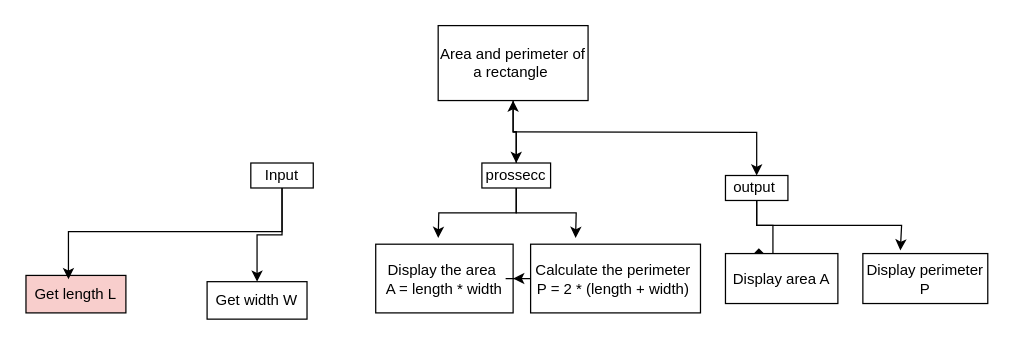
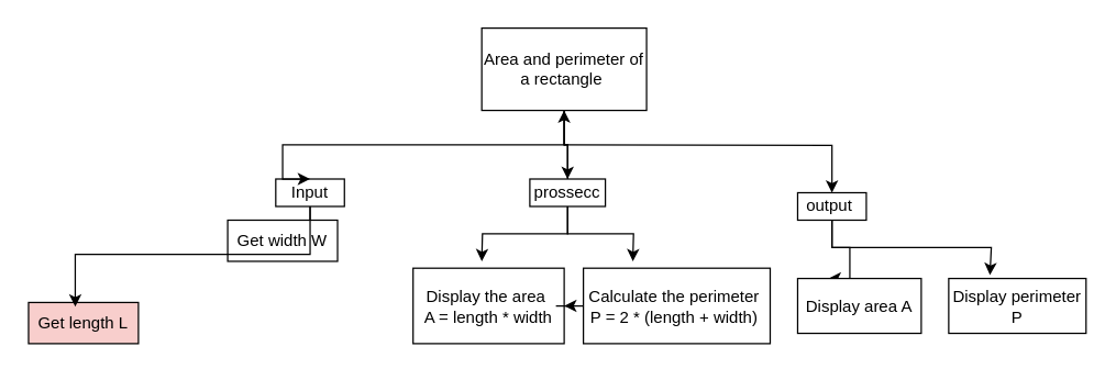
+ <mxCell id="10" style="edgeStyle=orthogonalEdgeStyle;rounded=0;orthogonalLoop=1;jettySize=auto;html=1;exitX=0.5;exitY=1;exitDx=0;exitDy=0;entryX=0.5;entryY=0;entryDx=0;entryDy=0;" parent="1" source="3" target="5" edge="1"><mxGeometry relative="1" as="geometry"><Array as="points"><mxPoint x="410" y="105" /><mxPoint x="205" y="105" /></Array></mxGeometry></mxCell>
- <mxCell id="15" style="edgeStyle=orthogonalEdgeStyle;rounded=0;orthogonalLoop=1;jettySize=auto;html=1;exitX=0.5;exitY=1;exitDx=0;exitDy=0;entryX=0.25;entryY=0;entryDx=0;entryDy=0;endArrow=diamond;" parent="1" source="17" target="22" edge="1"><mxGeometry relative="1" as="geometry"><Array as="points"><mxPoint x="605" y="180" /><mxPoint x="618" y="180" /></Array></mxGeometry></mxCell>
+ <mxCell id="15" style="edgeStyle=orthogonalEdgeStyle;rounded=0;orthogonalLoop=1;jettySize=auto;html=1;exitX=0.5;exitY=1;exitDx=0;exitDy=0;entryX=0.25;entryY=0;entryDx=0;entryDy=0;" parent="1" source="17" target="22" edge="1"><mxGeometry relative="1" as="geometry"><Array as="points"><mxPoint x="605" y="180" /><mxPoint x="618" y="180" /></Array></mxGeometry></mxCell>
- <mxCell id="12" value="Get width W" style="rounded=0;whiteSpace=wrap;html=1;" parent="1" vertex="1"><mxGeometry x="165" y="225" width="80" height="30" as="geometry" /></mxCell>
+ <mxCell id="12" value="Get width W" style="rounded=0;whiteSpace=wrap;html=1;" parent="1" vertex="1"><mxGeometry x="165" y="160" width="80" height="30" as="geometry" /></mxCell>
